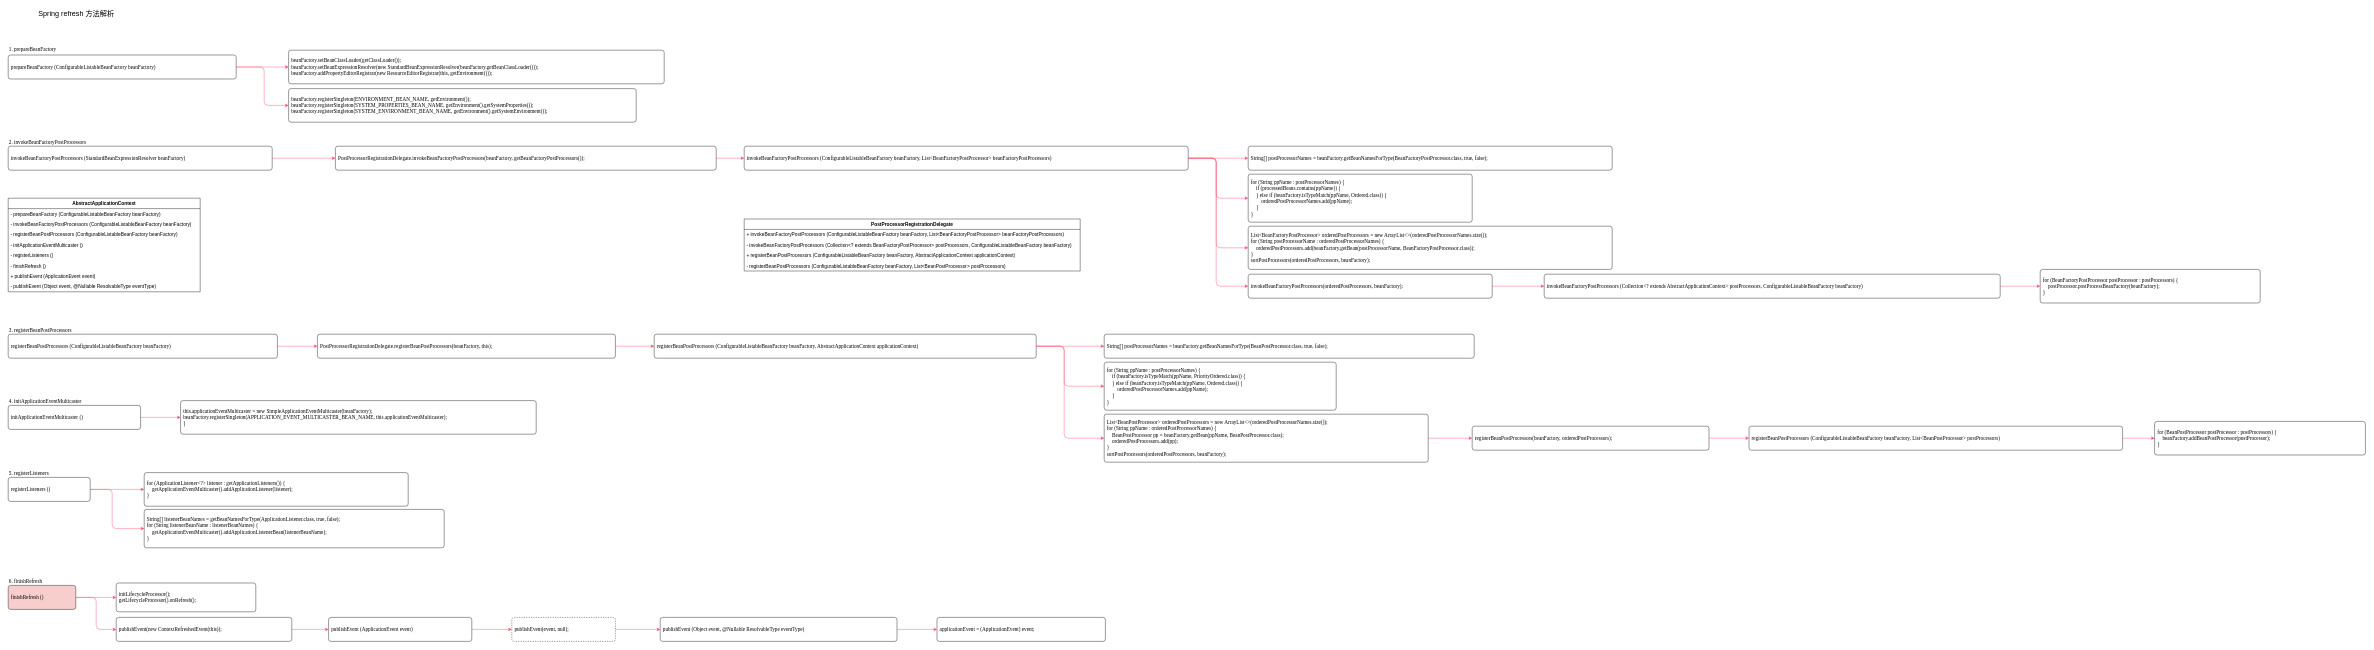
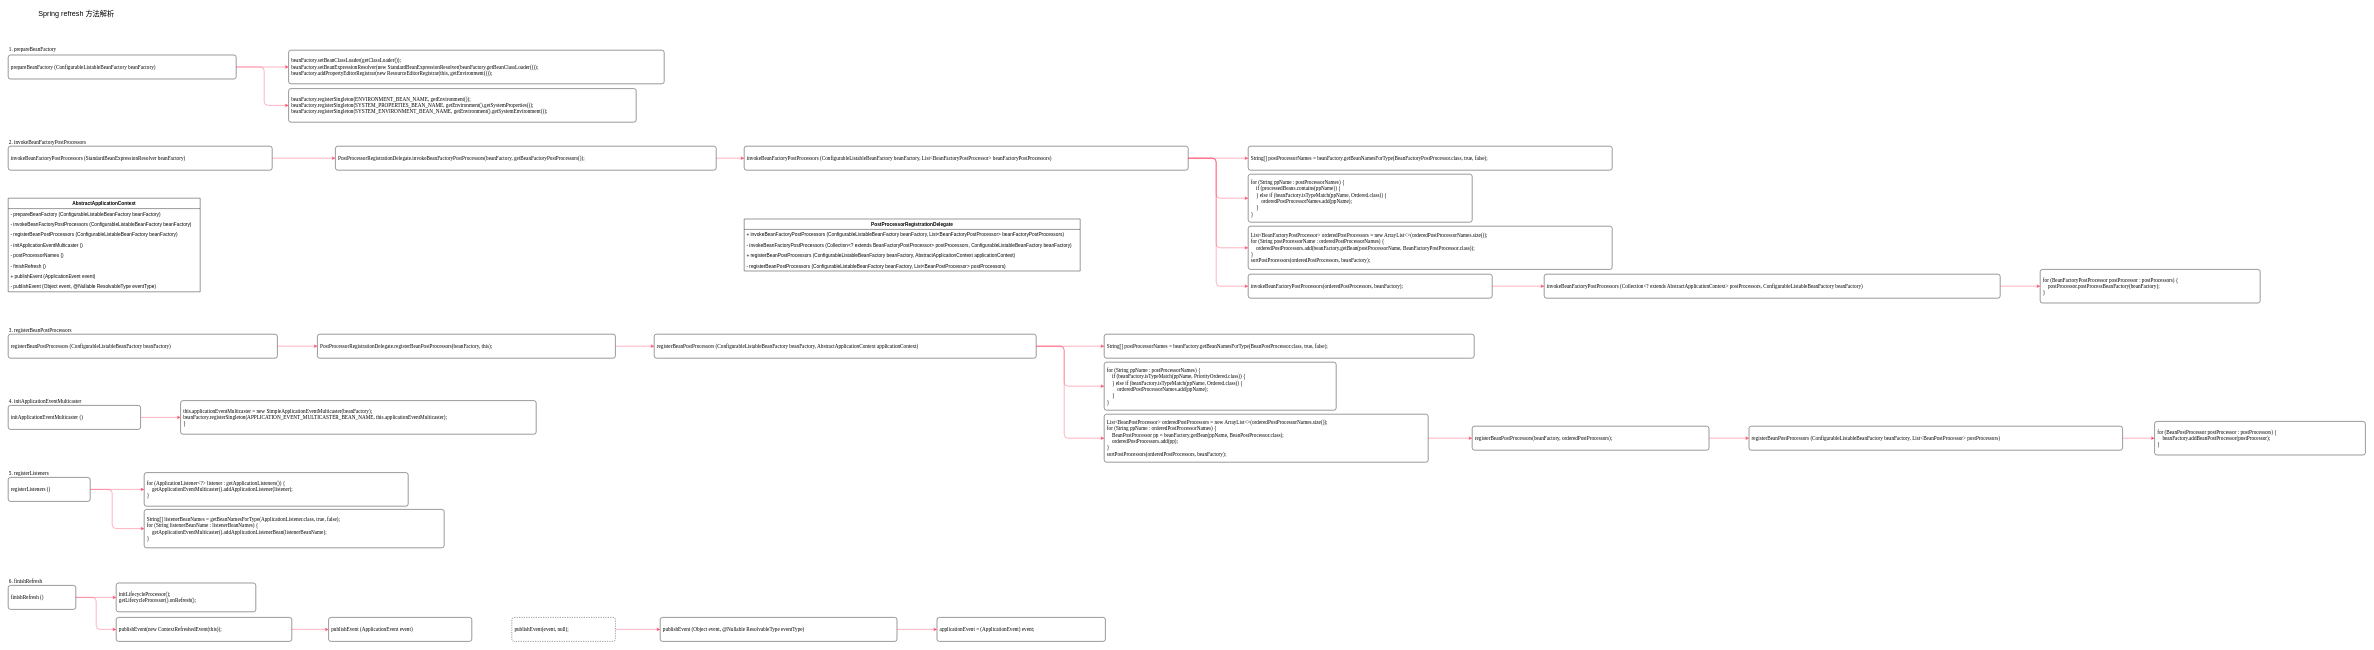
- <mxCell id="73" value="- registerListeners ()" style="text;strokeColor=none;fillColor=none;align=left;verticalAlign=top;spacingLeft=4;spacingRight=4;overflow=hidden;rotatable=0;points=[[0,0.5],[1,0.5]];portConstraint=eastwest;" parent="68" vertex="1"><mxGeometry y="130" width="480" height="26" as="geometry" /></mxCell>
+ <mxCell id="73" value="- postProcessorNames ()" style="text;strokeColor=none;fillColor=none;align=left;verticalAlign=top;spacingLeft=4;spacingRight=4;overflow=hidden;rotatable=0;points=[[0,0.5],[1,0.5]];portConstraint=eastwest;" parent="68" vertex="1"><mxGeometry y="130" width="480" height="26" as="geometry" /></mxCell>
- <mxCell id="55" value="finishRefresh ()" style="rounded=1;whiteSpace=wrap;html=1;fontFamily=source code pro;fontSize=13;align=left;spacingLeft=5;arcSize=12;absoluteArcSize=1;fillColor=#f8cecc;" parent="1" vertex="1"><mxGeometry x="20" y="1463" width="169" height="60" as="geometry" /></mxCell>
+ <mxCell id="55" value="finishRefresh ()" style="rounded=1;whiteSpace=wrap;html=1;fontFamily=source code pro;fontSize=13;align=left;spacingLeft=5;arcSize=12;absoluteArcSize=1;" parent="1" vertex="1"><mxGeometry x="20" y="1463" width="169" height="60" as="geometry" /></mxCell>
- <mxCell id="65" value="" style="edgeStyle=orthogonalEdgeStyle;rounded=1;orthogonalLoop=1;jettySize=auto;html=1;strokeColor=#FE4365;fontFamily=source code pro;fontSize=13;exitX=1;exitY=0.5;exitDx=0;exitDy=0;" parent="1" source="58" target="59" edge="1"><mxGeometry x="-416" y="-172" as="geometry" /></mxCell>
